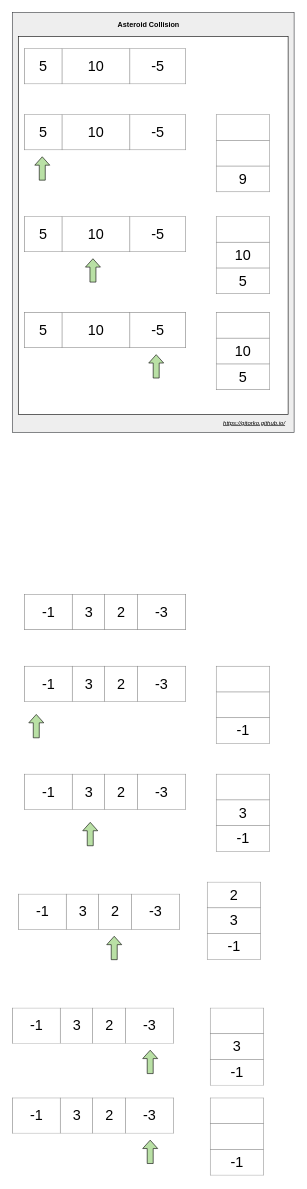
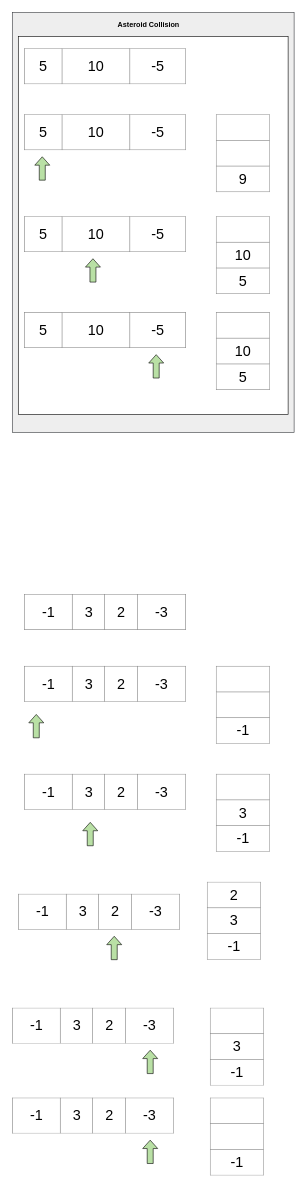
- <mxCell id="31" value="&lt;i&gt;&lt;u&gt;&lt;font style=&quot;font-size: 10px&quot;&gt;https://gitorko.github.io/&lt;/font&gt;&lt;/u&gt;&lt;/i&gt;" style="text;html=1;" vertex="1" parent="1"><mxGeometry x="370" y="690" width="110" height="30" as="geometry" /></mxCell>
